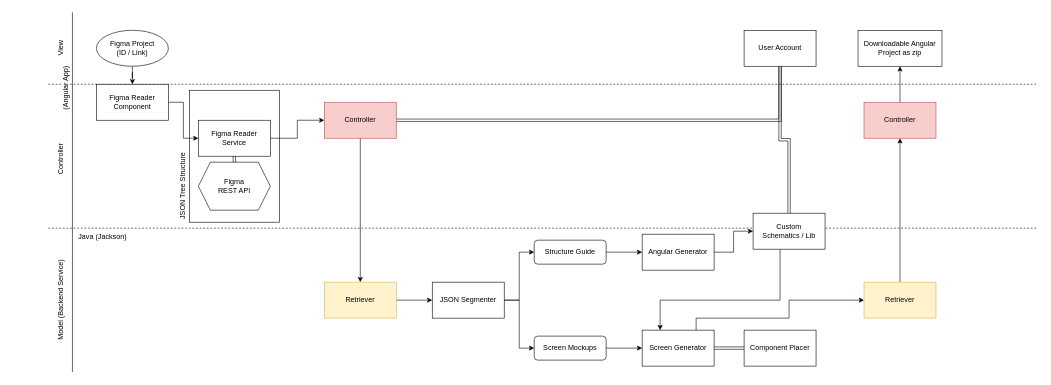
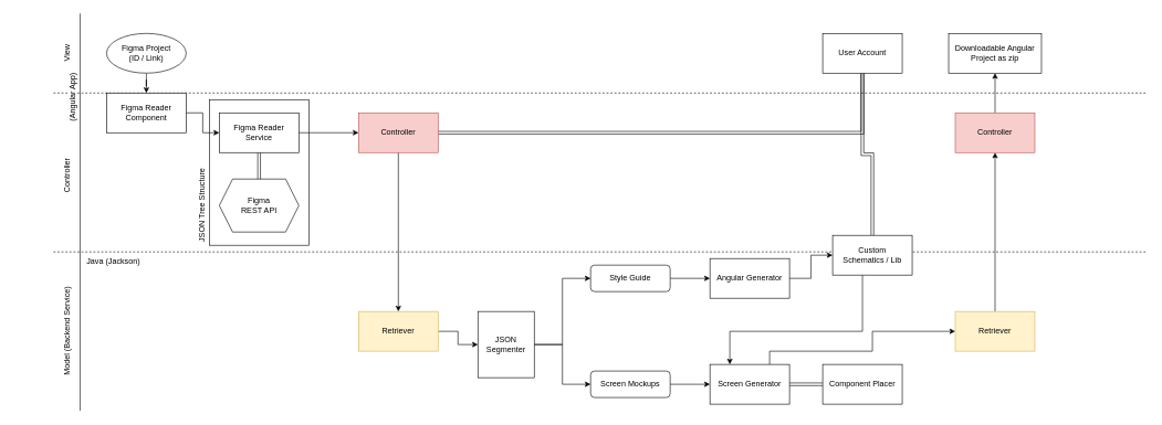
- <mxCell id="21" value="Figma Reader&lt;br&gt;Service" style="rounded=0;whiteSpace=wrap;html=1;" vertex="1" parent="1"><mxGeometry x="330" y="200" width="120" height="60" as="geometry" /></mxCell>
+ <mxCell id="21" value="Figma Reader&lt;br&gt;Service" style="rounded=0;whiteSpace=wrap;html=1;" vertex="1" parent="1"><mxGeometry x="330" y="170" width="120" height="60" as="geometry" /></mxCell>
- <mxCell id="30" value="Structure Guide" style="rounded=1;whiteSpace=wrap;html=1;" vertex="1" parent="1"><mxGeometry x="890" y="400" width="120" height="40" as="geometry" /></mxCell>
+ <mxCell id="30" value="Style Guide" style="rounded=1;whiteSpace=wrap;html=1;" vertex="1" parent="1"><mxGeometry x="890" y="400" width="120" height="40" as="geometry" /></mxCell>
- <mxCell id="28" value="JSON Segmenter" style="rounded=0;whiteSpace=wrap;html=1;" vertex="1" parent="1"><mxGeometry x="720" y="470" width="120" height="60" as="geometry" /></mxCell>
+ <mxCell id="28" value="JSON Segmenter" style="rounded=0;whiteSpace=wrap;html=1;" vertex="1" parent="1"><mxGeometry x="720" y="470" width="85" height="100" as="geometry" /></mxCell>
